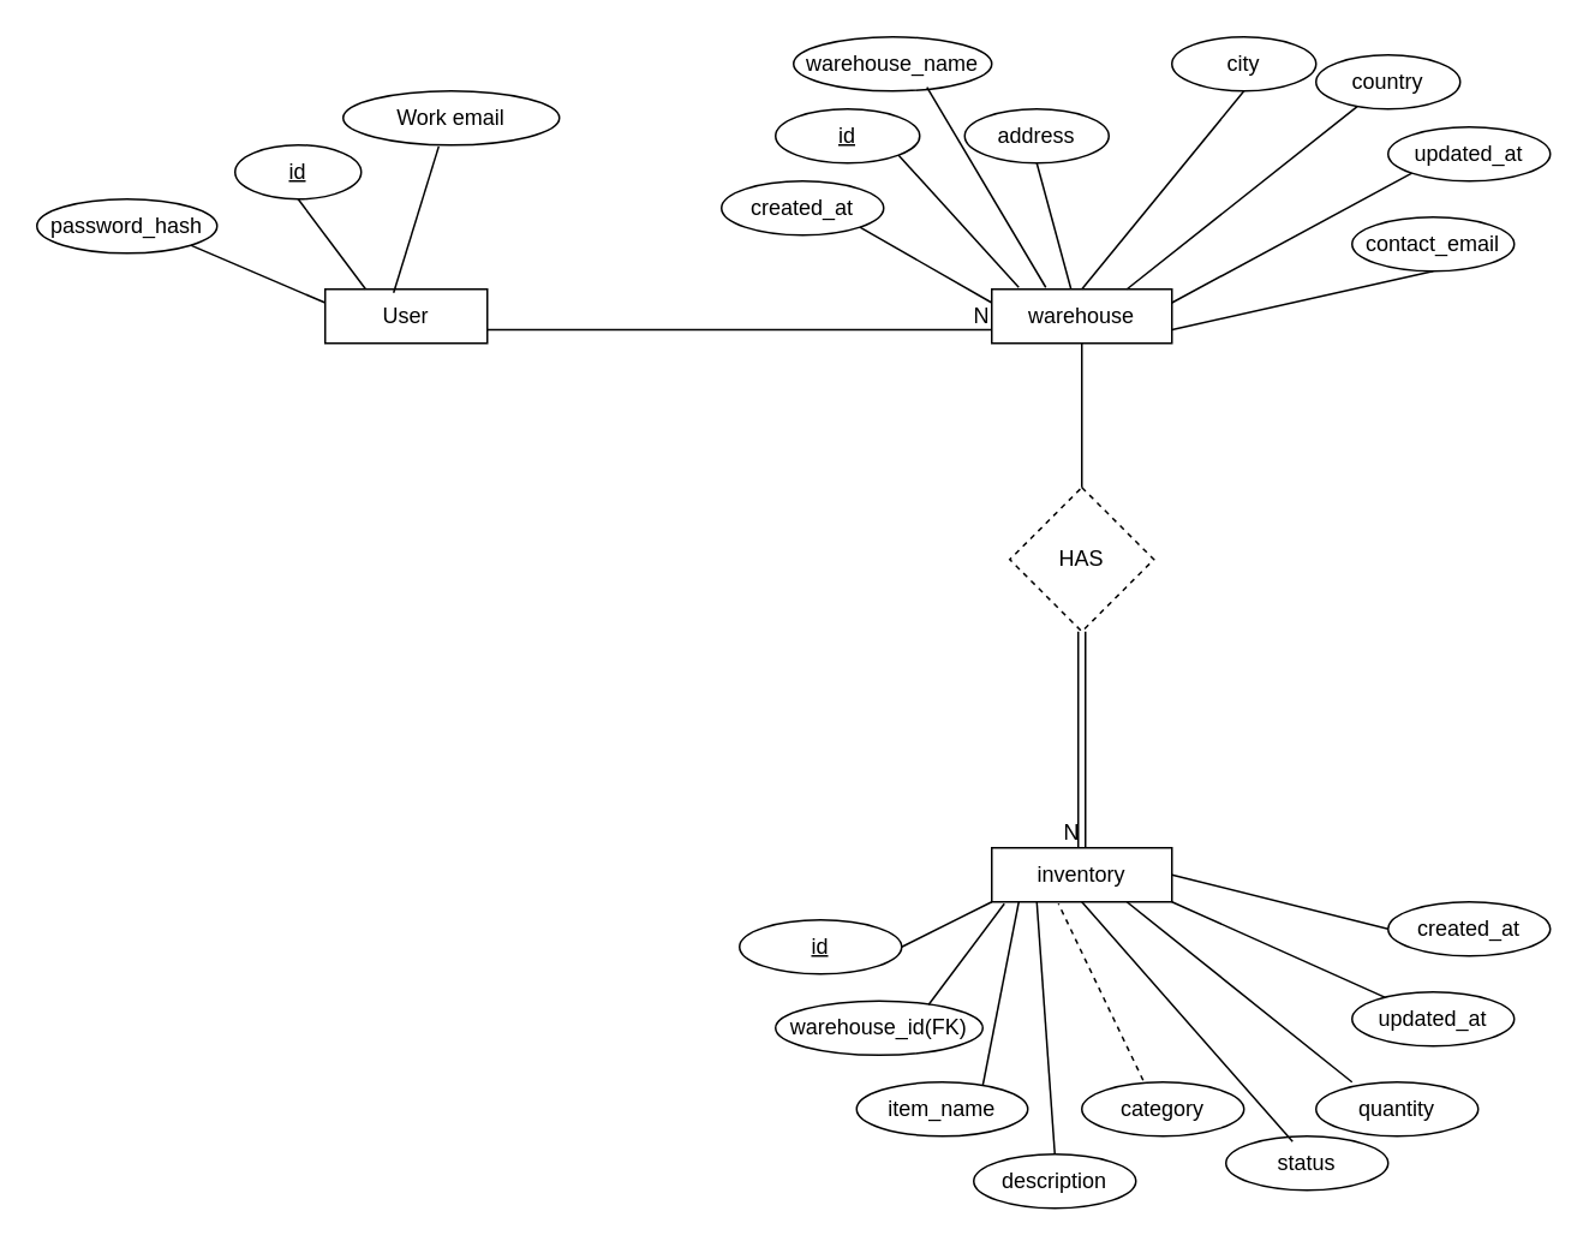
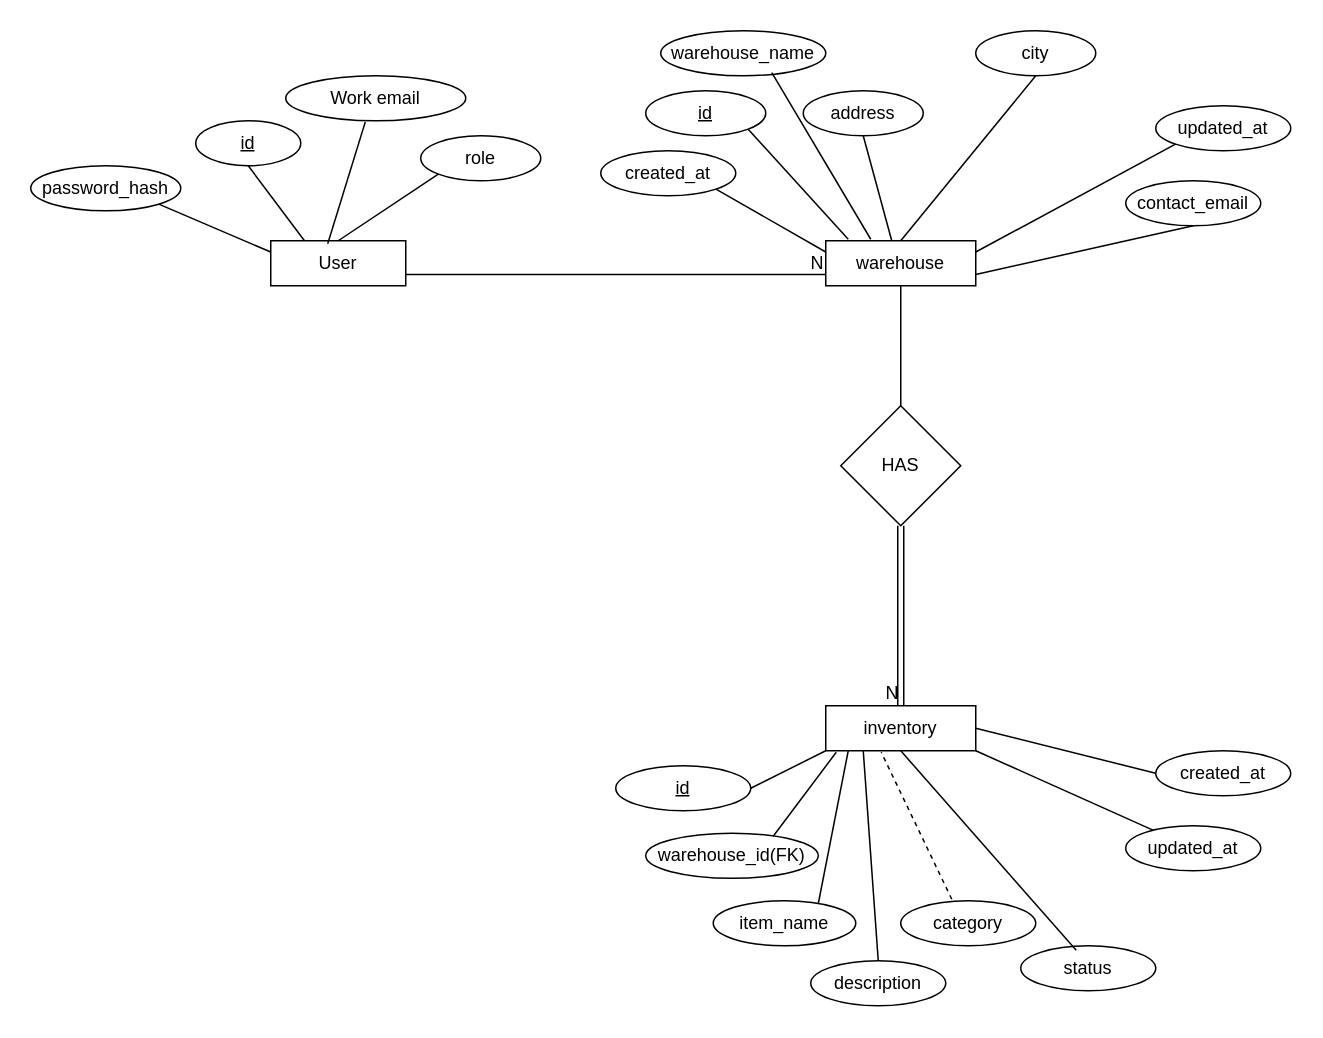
- <mxCell id="15" value="country" style="ellipse;whiteSpace=wrap;html=1;" vertex="1" parent="1"><mxGeometry x="730" y="30" width="80" height="30" as="geometry" /></mxCell>
+ <mxCell id="7" value="role" style="ellipse;whiteSpace=wrap;html=1;" vertex="1" parent="1"><mxGeometry x="280" y="90" width="80" height="30" as="geometry" /></mxCell>
- <mxCell id="22" value="" style="endArrow=none;html=1;rounded=0;exitX=0.75;exitY=0;exitDx=0;exitDy=0;" edge="1" parent="1" source="11" target="15"><mxGeometry width="50" height="50" relative="1" as="geometry"><mxPoint x="440" y="240" as="sourcePoint" /><mxPoint x="490" y="190" as="targetPoint" /></mxGeometry></mxCell>
+ <mxCell id="8" value="" style="endArrow=none;html=1;rounded=0;exitX=0.5;exitY=0;exitDx=0;exitDy=0;entryX=0;entryY=1;entryDx=0;entryDy=0;" edge="1" parent="1" source="2" target="7"><mxGeometry width="50" height="50" relative="1" as="geometry"><mxPoint x="300" y="108" as="sourcePoint" /><mxPoint x="370" y="80" as="targetPoint" /></mxGeometry></mxCell>
- <mxCell id="47" value="HAS" style="rhombus;whiteSpace=wrap;html=1;dashed=1;" vertex="1" parent="1"><mxGeometry x="560" y="270" width="80" height="80" as="geometry" /></mxCell>
+ <mxCell id="47" value="HAS" style="rhombus;whiteSpace=wrap;html=1;" vertex="1" parent="1"><mxGeometry x="560" y="270" width="80" height="80" as="geometry" /></mxCell>
- <mxCell id="44" value="" style="endArrow=none;html=1;rounded=0;entryX=0.75;entryY=1;entryDx=0;entryDy=0;exitX=0.222;exitY=0;exitDx=0;exitDy=0;exitPerimeter=0;" edge="1" parent="1" source="33" target="12"><mxGeometry width="50" height="50" relative="1" as="geometry"><mxPoint x="480" y="520" as="sourcePoint" /><mxPoint x="530" y="470" as="targetPoint" /></mxGeometry></mxCell>
- <mxCell id="33" value="quantity" style="ellipse;whiteSpace=wrap;html=1;" vertex="1" parent="1"><mxGeometry x="730" y="600" width="90" height="30" as="geometry" /></mxCell>
